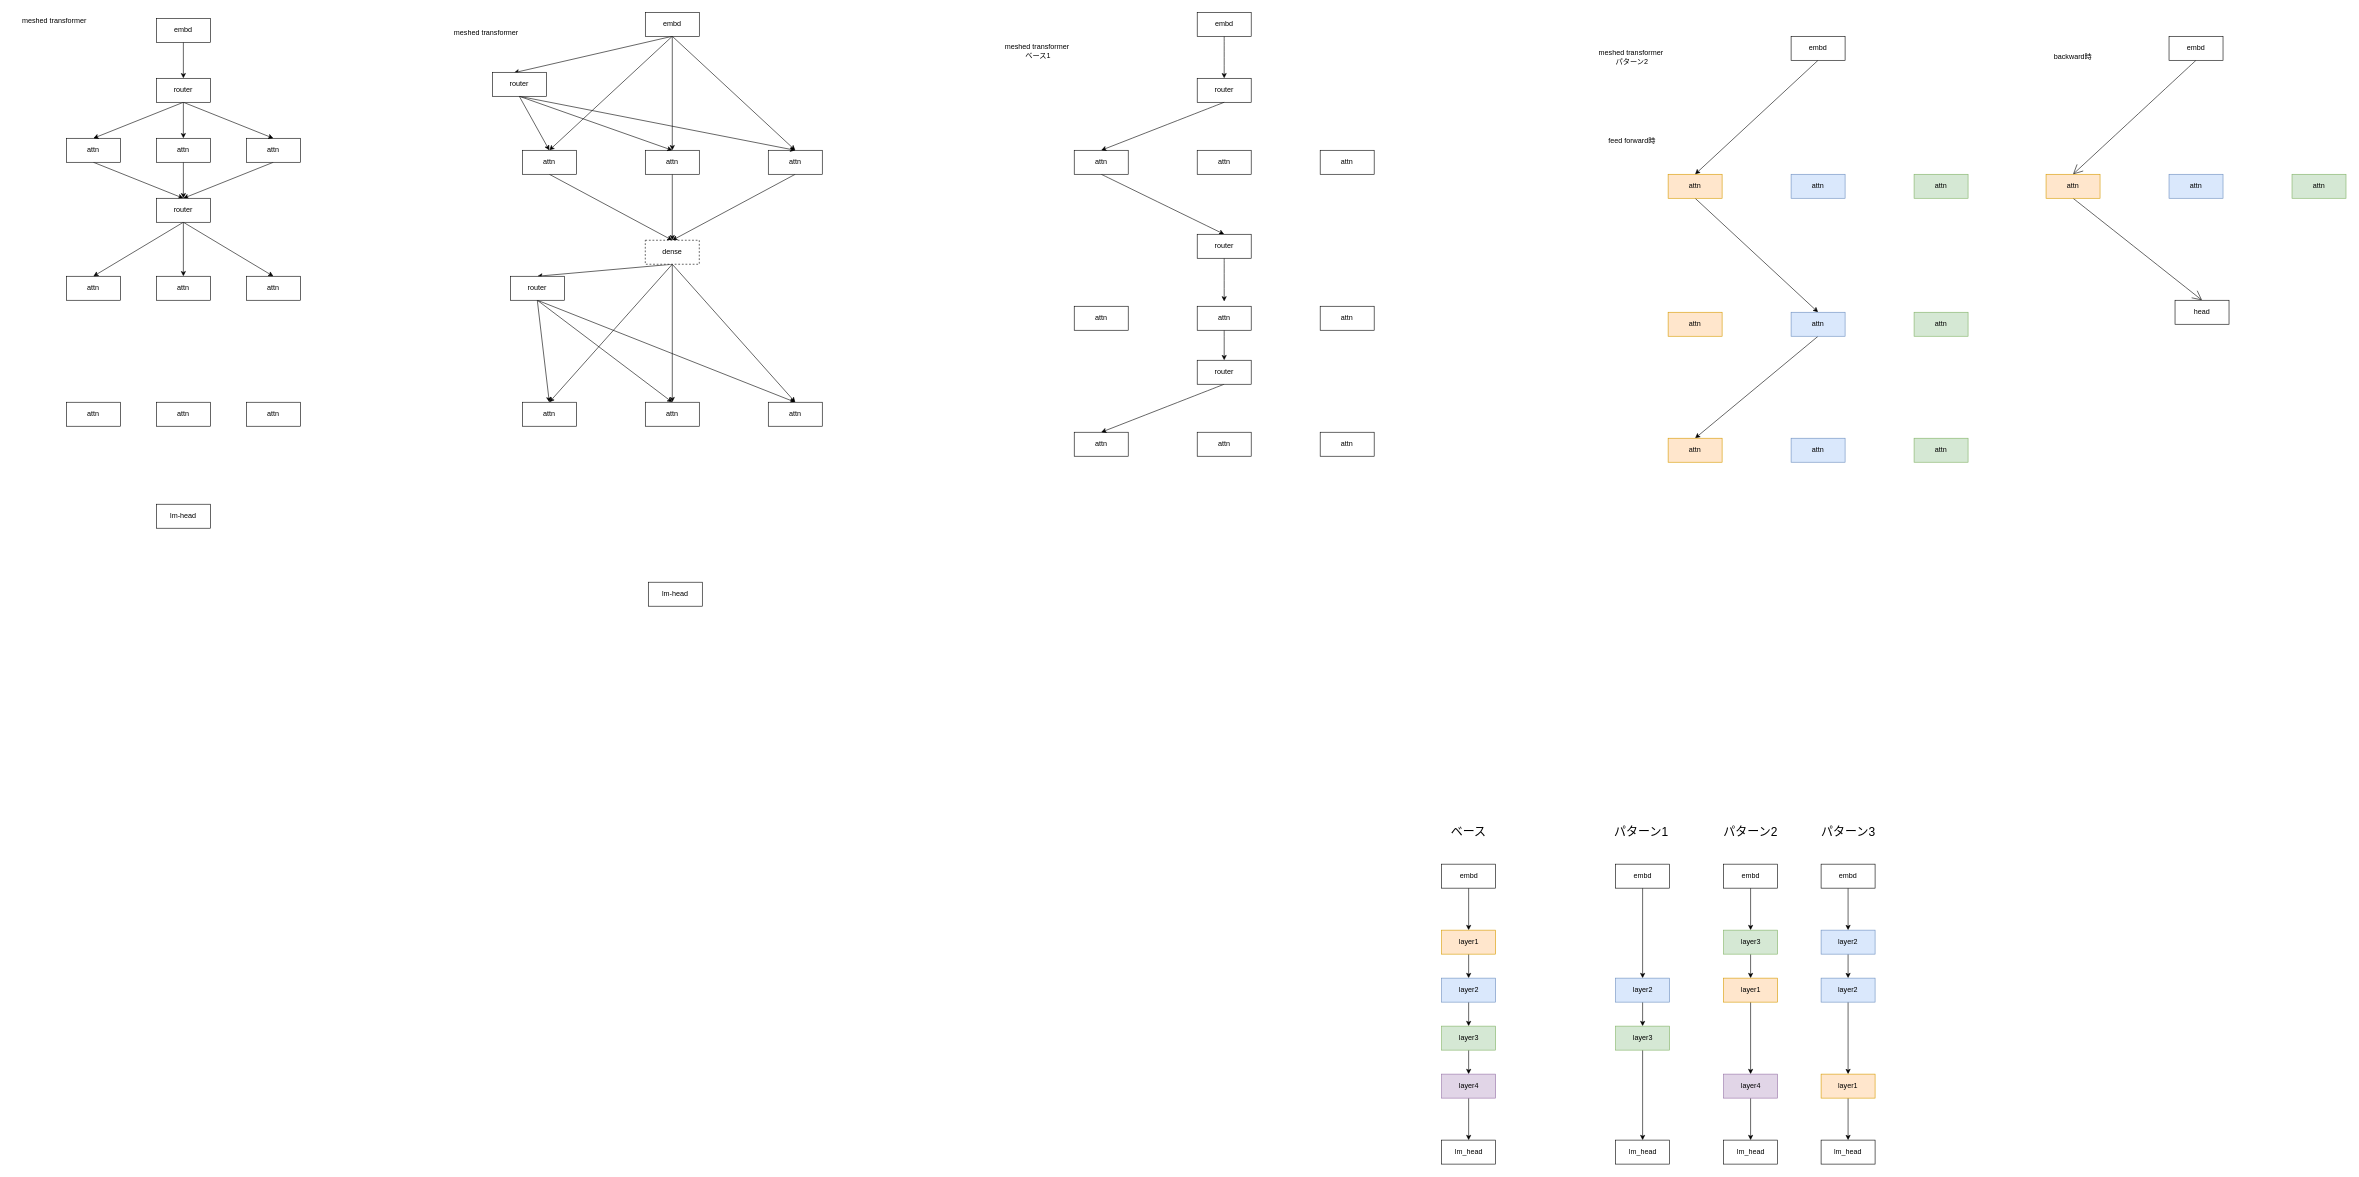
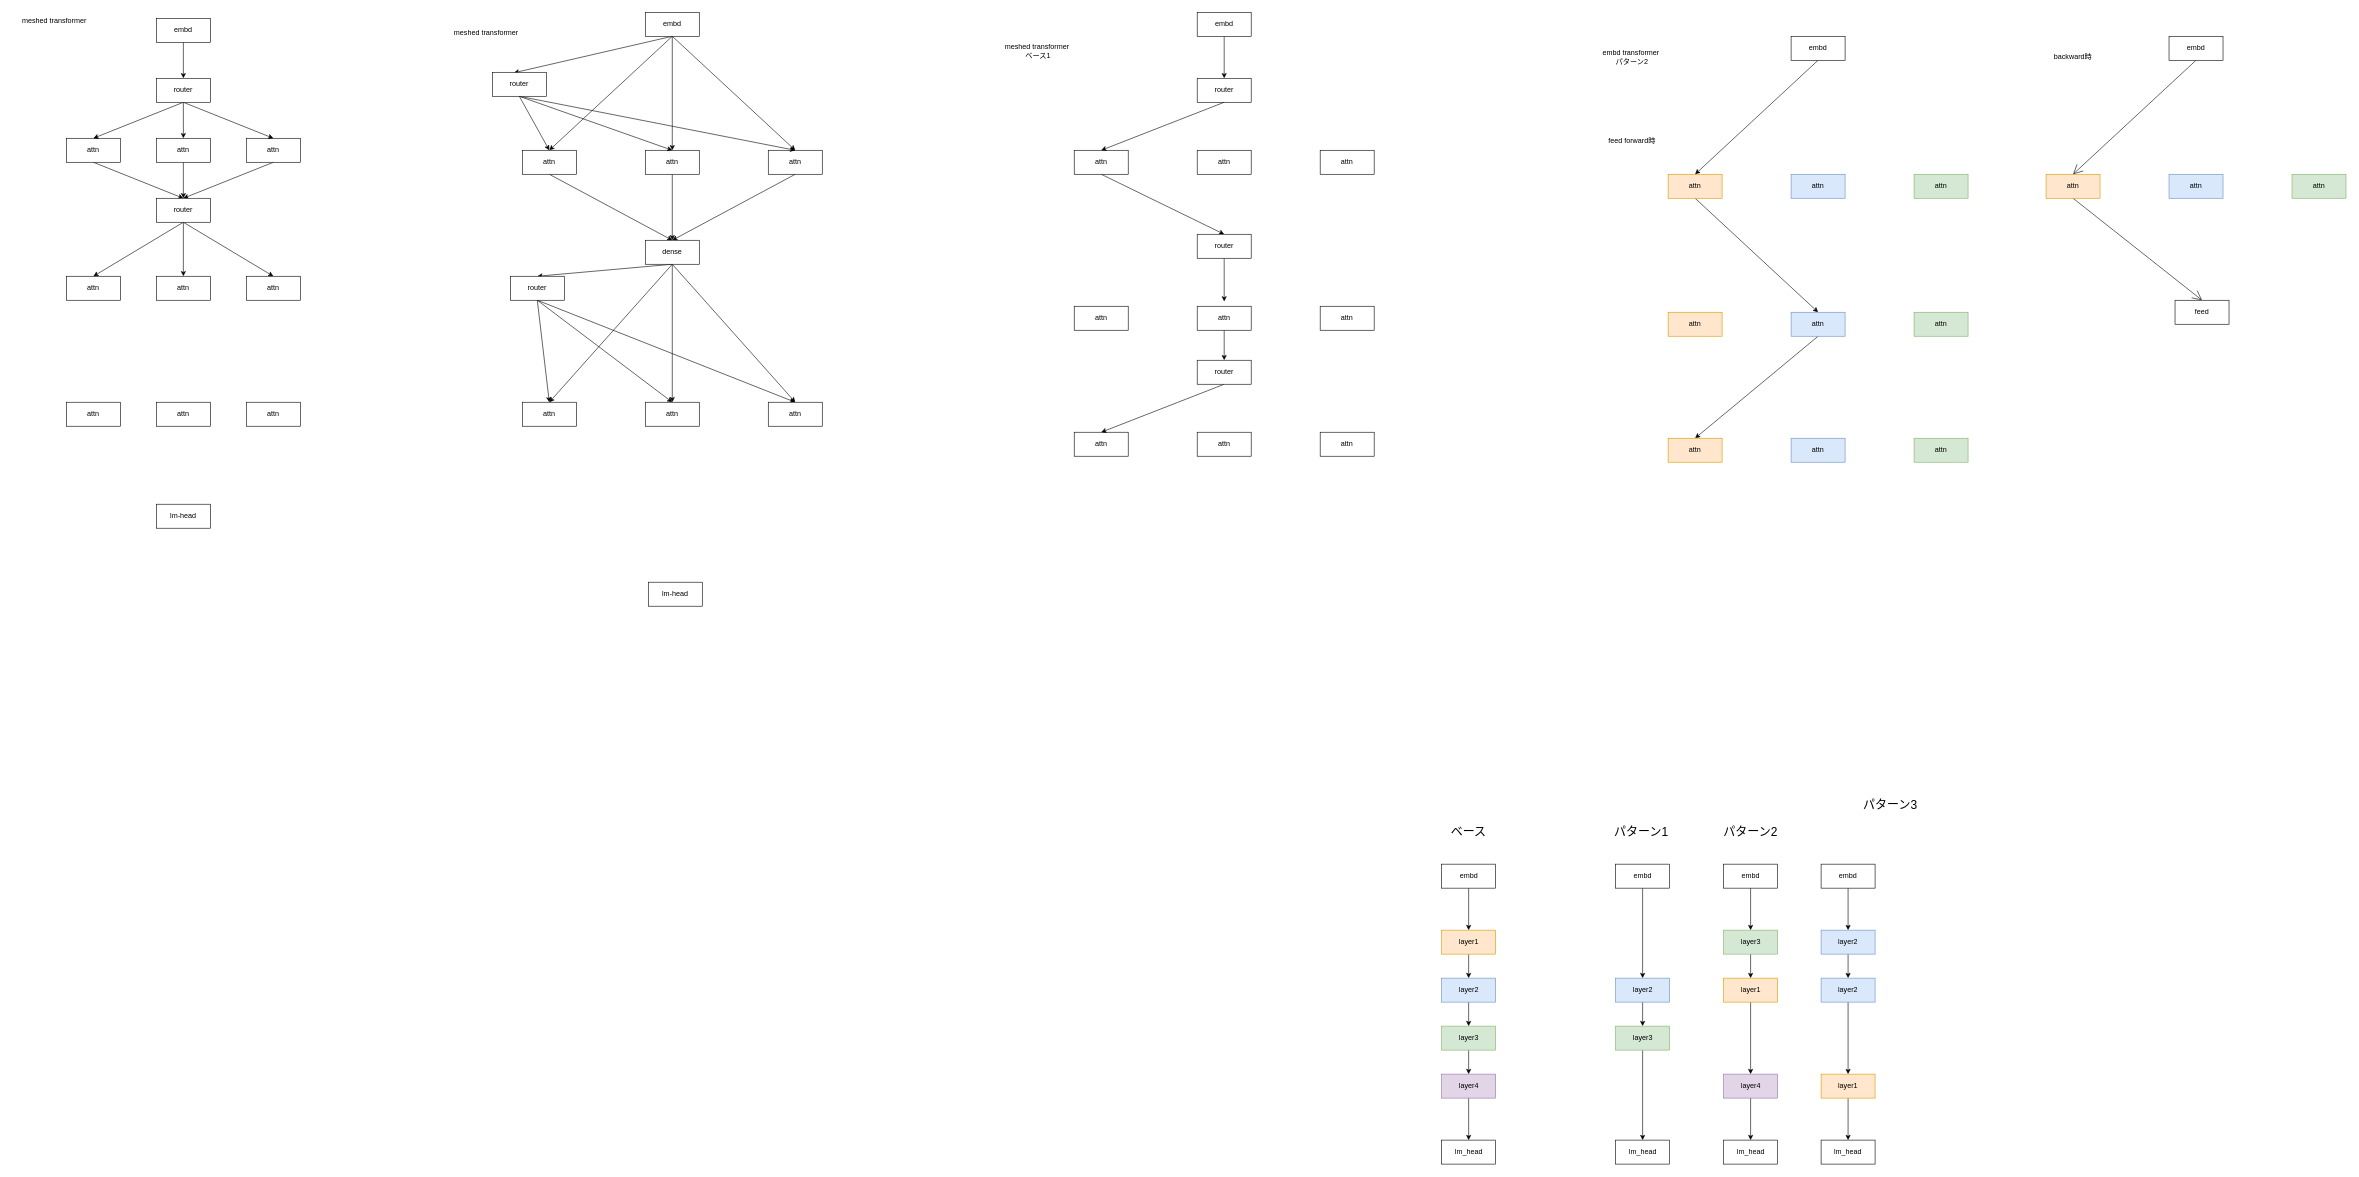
- <mxCell id="75" value="meshed transformer&amp;nbsp;&lt;br&gt;パターン2" style="text;html=1;strokeColor=none;fillColor=none;align=center;verticalAlign=middle;whiteSpace=wrap;rounded=0;" parent="1" vertex="1"><mxGeometry x="2650" y="80" width="140" height="30" as="geometry" /></mxCell>
+ <mxCell id="75" value="embd transformer&amp;nbsp;&lt;br&gt;パターン2" style="text;html=1;strokeColor=none;fillColor=none;align=center;verticalAlign=middle;whiteSpace=wrap;rounded=0;" parent="1" vertex="1"><mxGeometry x="2650" y="80" width="140" height="30" as="geometry" /></mxCell>
- <mxCell id="43" value="dense" style="rounded=0;whiteSpace=wrap;html=1;dashed=1;" parent="1" vertex="1"><mxGeometry x="1075" y="400" width="90" height="40" as="geometry" /></mxCell>
+ <mxCell id="43" value="dense" style="rounded=0;whiteSpace=wrap;html=1;" parent="1" vertex="1"><mxGeometry x="1075" y="400" width="90" height="40" as="geometry" /></mxCell>
- <mxCell id="91" value="head" style="rounded=0;whiteSpace=wrap;html=1;" parent="1" vertex="1"><mxGeometry x="3625" y="500" width="90" height="40" as="geometry" /></mxCell>
+ <mxCell id="91" value="feed" style="rounded=0;whiteSpace=wrap;html=1;" parent="1" vertex="1"><mxGeometry x="3625" y="500" width="90" height="40" as="geometry" /></mxCell>
- <mxCell id="132" value="&lt;font style=&quot;font-size: 20px;&quot;&gt;パターン3&lt;/font&gt;" style="text;html=1;align=center;verticalAlign=middle;whiteSpace=wrap;rounded=0;" vertex="1" parent="1"><mxGeometry x="3032.5" y="1370" width="95" height="30" as="geometry" /></mxCell>
+ <mxCell id="132" value="&lt;font style=&quot;font-size: 20px;&quot;&gt;パターン3&lt;/font&gt;" style="text;html=1;align=center;verticalAlign=middle;whiteSpace=wrap;rounded=0;" vertex="1" parent="1"><mxGeometry x="3102.5" y="1325" width="95" height="30" as="geometry" /></mxCell>
